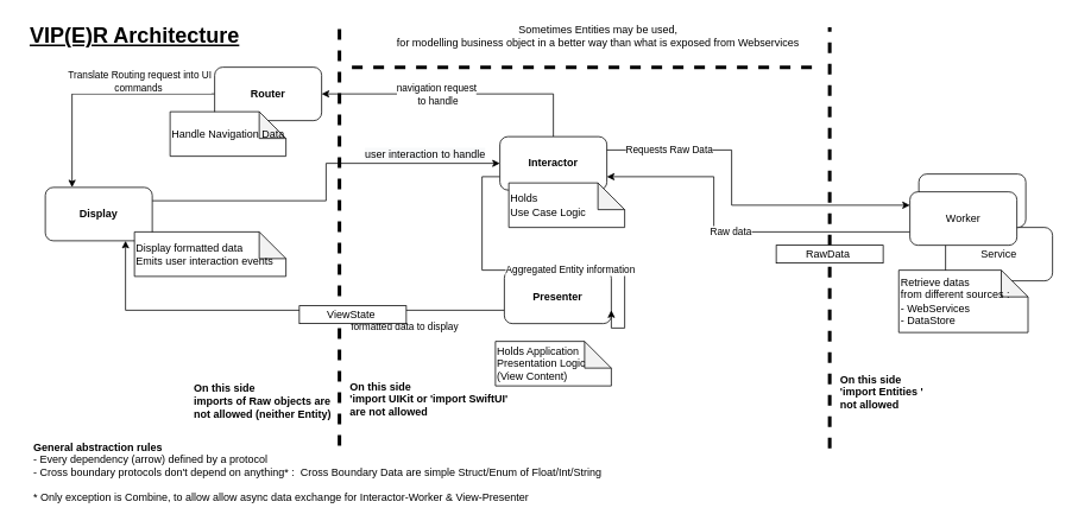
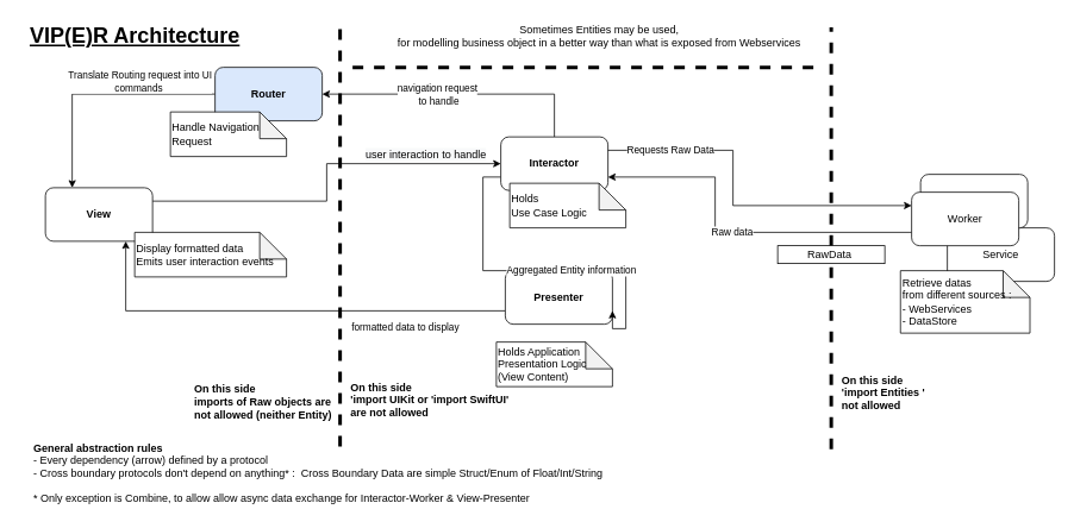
- <mxCell id="13" value="&lt;b&gt;Router&lt;/b&gt;" style="rounded=1;whiteSpace=wrap;html=1;" parent="1" vertex="1"><mxGeometry x="240" y="75" width="120" height="60" as="geometry" /></mxCell>
+ <mxCell id="13" value="&lt;b&gt;Router&lt;/b&gt;" style="rounded=1;whiteSpace=wrap;html=1;fillColor=#dae8fc;" parent="1" vertex="1"><mxGeometry x="240" y="75" width="120" height="60" as="geometry" /></mxCell>
- <mxCell id="23" value="Handle Navigation Data" style="shape=note;whiteSpace=wrap;html=1;backgroundOutline=1;darkOpacity=0.05;align=left;" parent="1" vertex="1"><mxGeometry x="190" y="125" width="130" height="50" as="geometry" /></mxCell>
+ <mxCell id="23" value="Handle Navigation Request" style="shape=note;whiteSpace=wrap;html=1;backgroundOutline=1;darkOpacity=0.05;align=left;" parent="1" vertex="1"><mxGeometry x="190" y="125" width="130" height="50" as="geometry" /></mxCell>
- <mxCell id="5" value="&lt;b&gt;Display&lt;/b&gt;" style="rounded=1;whiteSpace=wrap;html=1;" parent="1" vertex="1"><mxGeometry x="50" y="210" width="120" height="60" as="geometry" /></mxCell>
+ <mxCell id="5" value="&lt;b&gt;View&lt;/b&gt;" style="rounded=1;whiteSpace=wrap;html=1;" parent="1" vertex="1"><mxGeometry x="50" y="210" width="120" height="60" as="geometry" /></mxCell>
- <mxCell id="32" value="ViewState&amp;nbsp;" style="rounded=0;whiteSpace=wrap;html=1;" parent="1" vertex="1"><mxGeometry x="335" y="343" width="120" height="20" as="geometry" /></mxCell>
